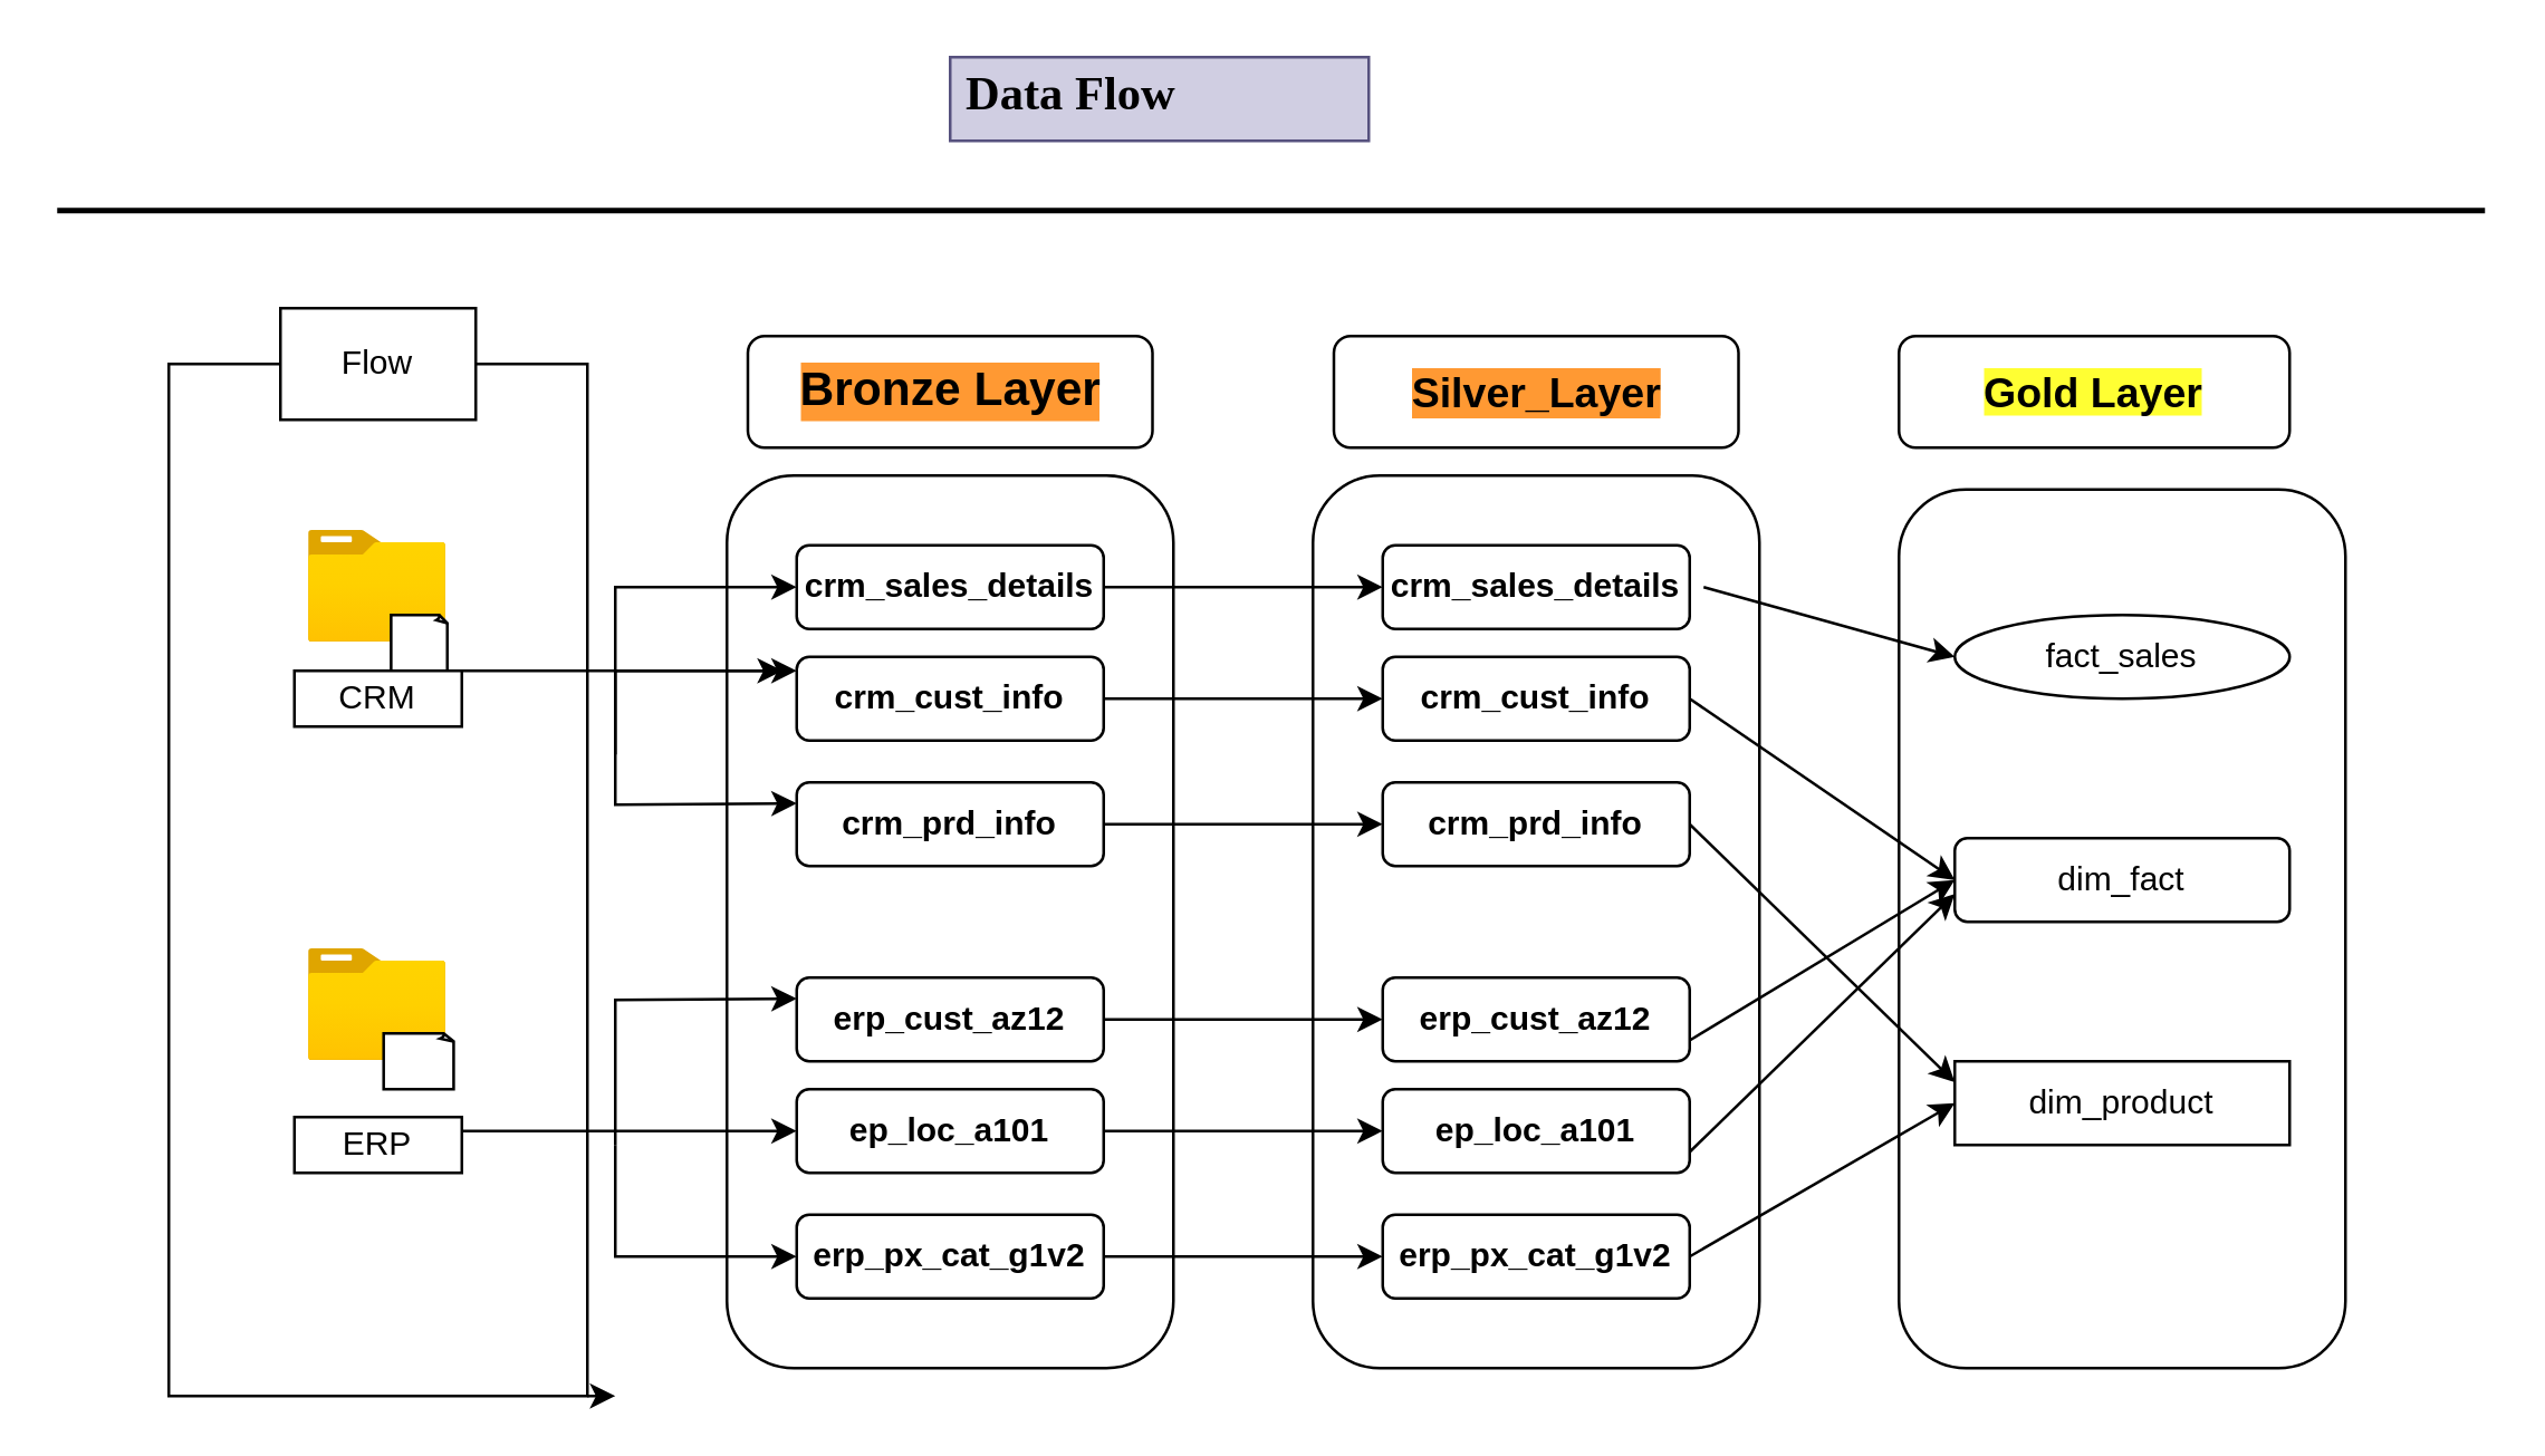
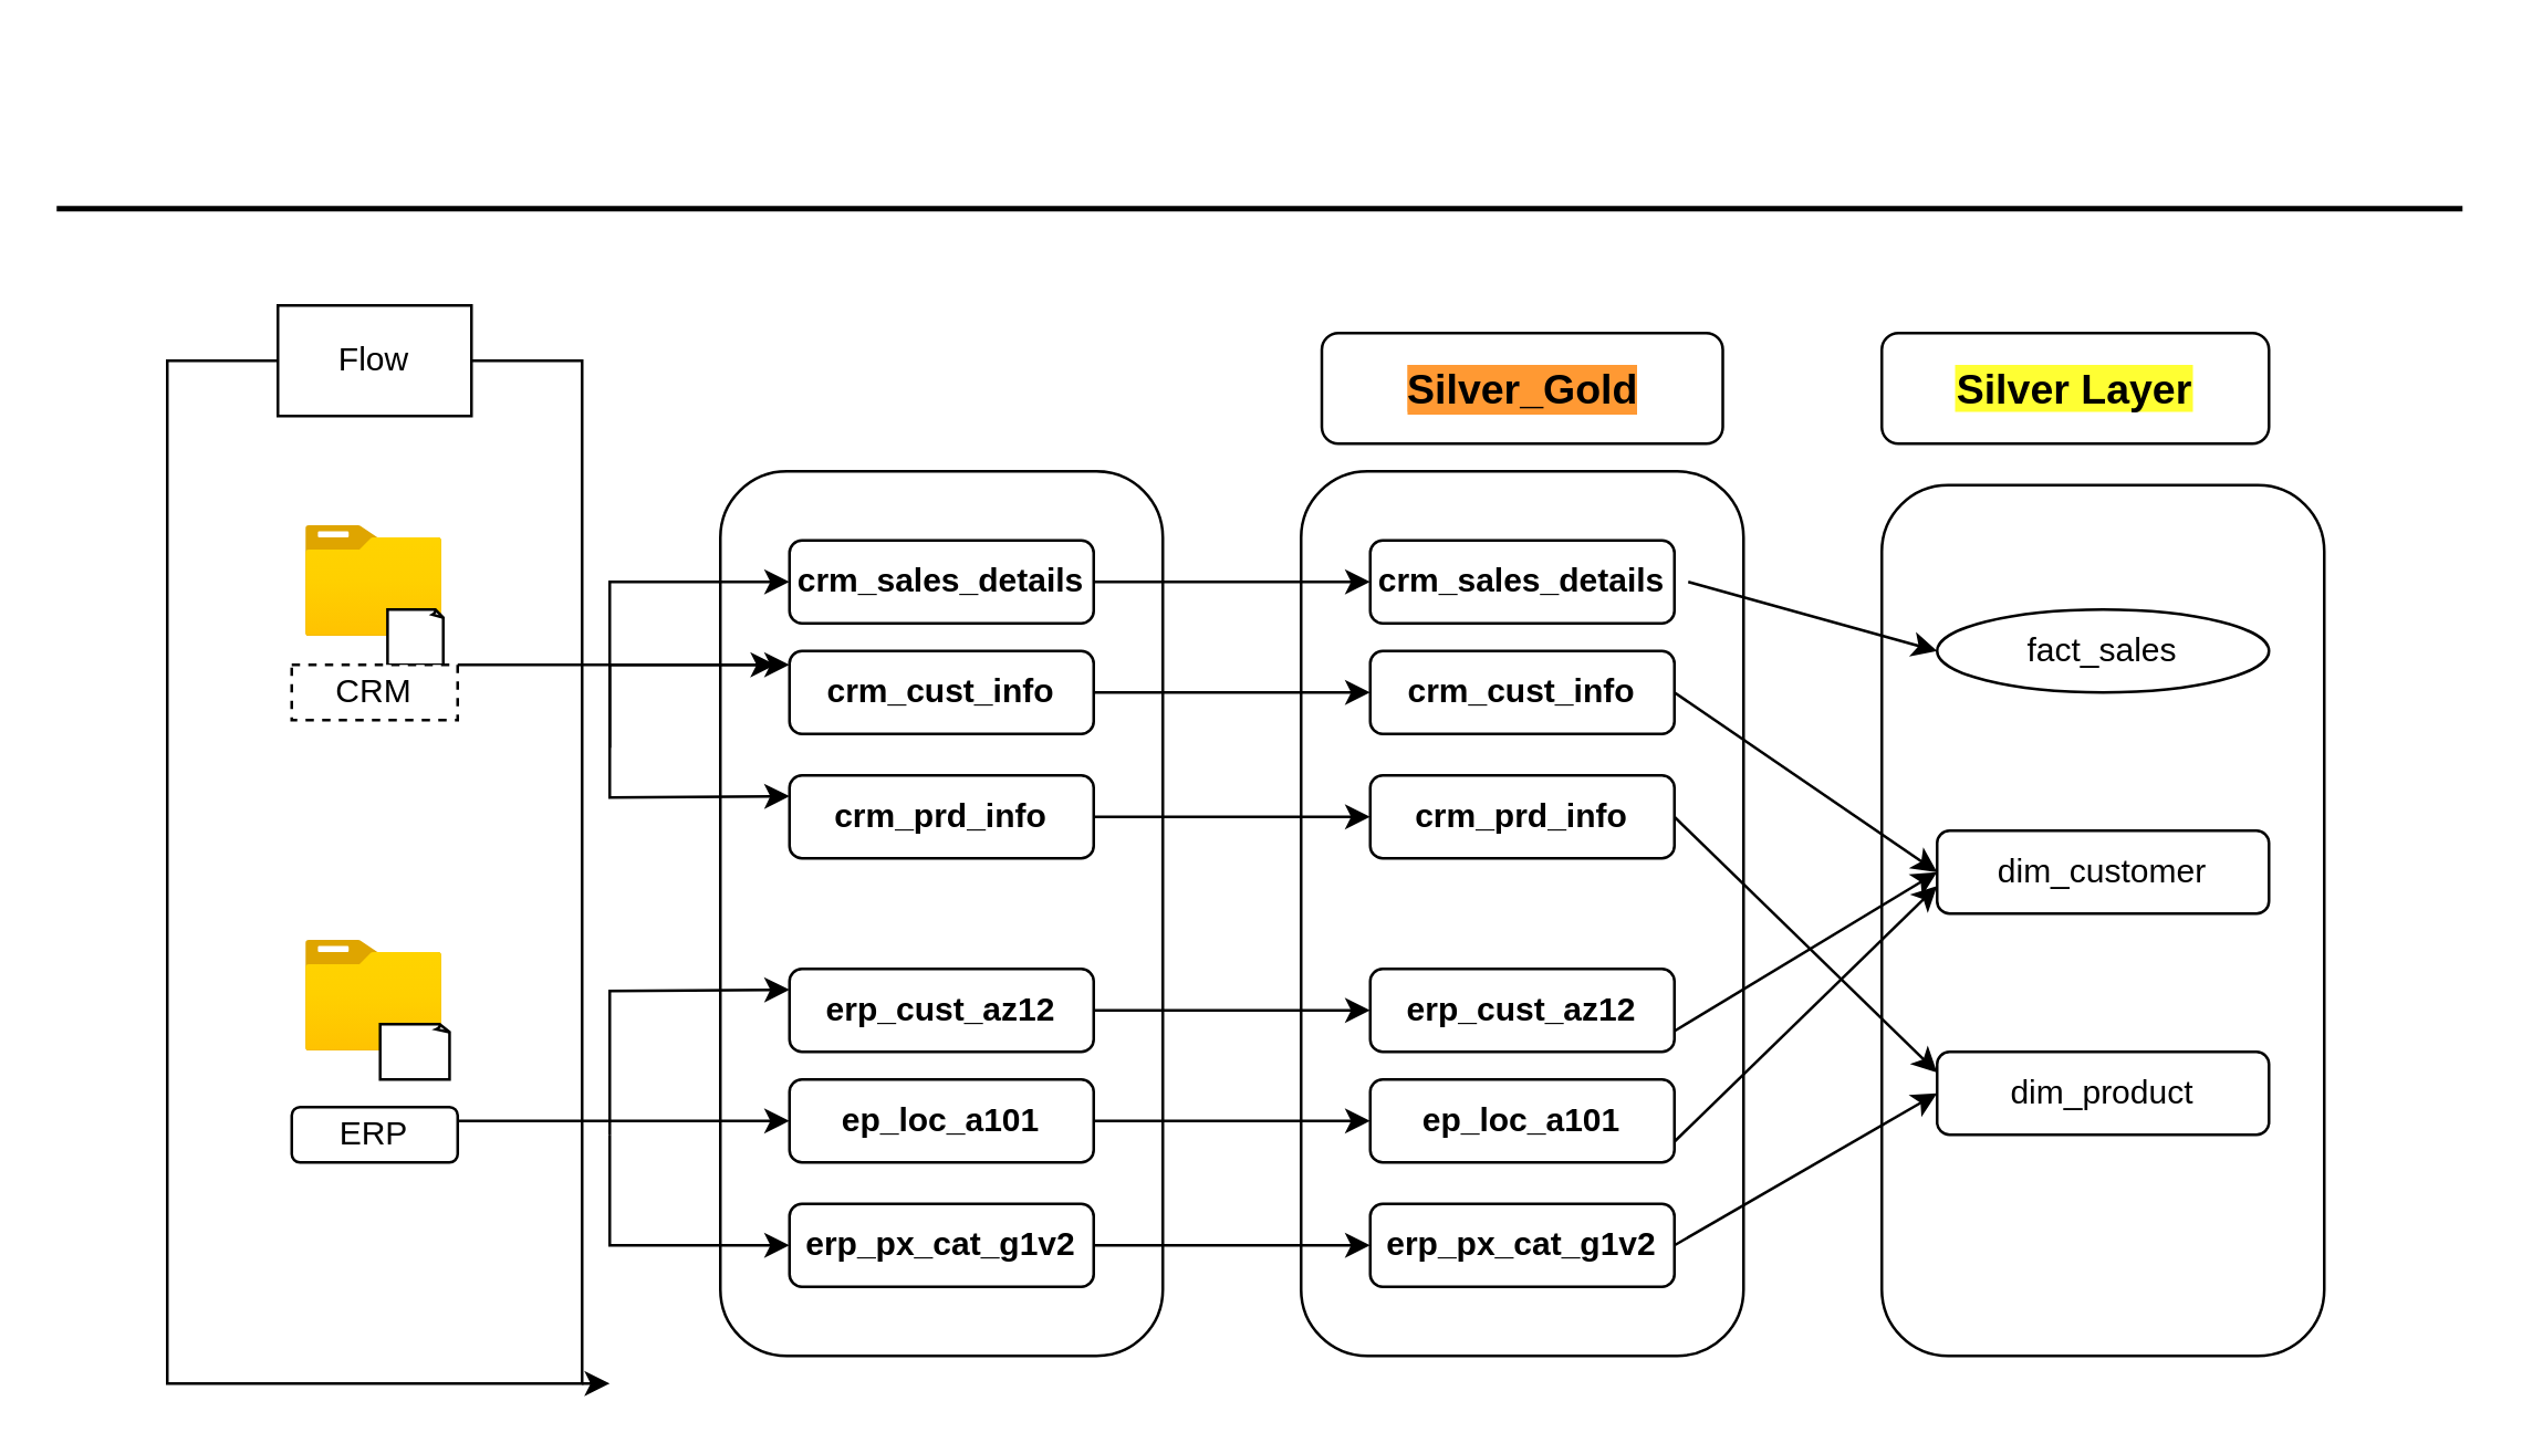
- <mxCell id="3" value="&lt;span&gt;Data Flow&lt;/span&gt;" style="strokeWidth=1;shadow=0;dashed=0;align=center;html=1;shape=mxgraph.mockup.text.textBox;align=left;fontSize=17;spacingLeft=4;spacingTop=-3;whiteSpace=wrap;strokeColor=#56517e;mainText=;fillColor=#d0cee2;fontFamily=Verdana;fontStyle=1;fontColor=#000000;" vertex="1" parent="1"><mxGeometry x="340" y="20" width="150" height="30" as="geometry" /></mxCell>
- <mxCell id="14" value="&lt;b&gt;&lt;font style=&quot;font-size: 17px;&quot;&gt;Bronze Layer&lt;/font&gt;&lt;/b&gt;" style="rounded=1;whiteSpace=wrap;html=1;labelBackgroundColor=#FF9933;" vertex="1" parent="1"><mxGeometry x="267.5" y="120" width="145" height="40" as="geometry" /></mxCell>
- <mxCell id="22" value="&lt;b&gt;&lt;font style=&quot;font-size: 15px; background-color: light-dark(rgb(255, 153, 51), rgb(255, 255, 255)); color: rgb(0, 0, 0);&quot;&gt;Silver_Layer&lt;/font&gt;&lt;/b&gt;" style="rounded=1;whiteSpace=wrap;html=1;labelBackgroundColor=#FF9933;align=center;" vertex="1" parent="1"><mxGeometry x="477.5" y="120" width="145" height="40" as="geometry" /></mxCell>
+ <mxCell id="22" value="&lt;b&gt;&lt;font style=&quot;font-size: 15px; background-color: light-dark(rgb(255, 153, 51), rgb(255, 255, 255)); color: rgb(0, 0, 0);&quot;&gt;Silver_Gold&lt;/font&gt;&lt;/b&gt;" style="rounded=1;whiteSpace=wrap;html=1;labelBackgroundColor=#FF9933;align=center;" vertex="1" parent="1"><mxGeometry x="477.5" y="120" width="145" height="40" as="geometry" /></mxCell>
- <mxCell id="43" value="&lt;b&gt;&lt;font style=&quot;font-size: 15px; background-color: rgb(255, 255, 51);&quot;&gt;Gold Layer&lt;/font&gt;&lt;/b&gt;" style="rounded=1;whiteSpace=wrap;html=1;" vertex="1" parent="1"><mxGeometry x="680" y="120" width="140" height="40" as="geometry" /></mxCell>
+ <mxCell id="43" value="&lt;b&gt;&lt;font style=&quot;font-size: 15px; background-color: rgb(255, 255, 51);&quot;&gt;Silver Layer&lt;/font&gt;&lt;/b&gt;" style="rounded=1;whiteSpace=wrap;html=1;" vertex="1" parent="1"><mxGeometry x="680" y="120" width="140" height="40" as="geometry" /></mxCell>
- <mxCell id="11" value="CRM" style="rounded=0;whiteSpace=wrap;html=1;" vertex="1" parent="1"><mxGeometry x="105" y="240" width="60" height="20" as="geometry" /></mxCell>
+ <mxCell id="11" value="CRM" style="rounded=0;whiteSpace=wrap;html=1;dashed=1;" vertex="1" parent="1"><mxGeometry x="105" y="240" width="60" height="20" as="geometry" /></mxCell>
- <mxCell id="45" value="dim_fact" style="rounded=1;whiteSpace=wrap;html=1;" vertex="1" parent="1"><mxGeometry x="700" y="300" width="120" height="30" as="geometry" /></mxCell>
+ <mxCell id="45" value="dim_customer" style="rounded=1;whiteSpace=wrap;html=1;" vertex="1" parent="1"><mxGeometry x="700" y="300" width="120" height="30" as="geometry" /></mxCell>
- <mxCell id="46" value="dim_product" style="whiteSpace=wrap;html=1;rounded=0;" vertex="1" parent="1"><mxGeometry x="700" y="380" width="120" height="30" as="geometry" /></mxCell>
+ <mxCell id="46" value="dim_product" style="rounded=1;whiteSpace=wrap;html=1;" vertex="1" parent="1"><mxGeometry x="700" y="380" width="120" height="30" as="geometry" /></mxCell>
- <mxCell id="12" value="ERP" style="rounded=0;whiteSpace=wrap;html=1;" vertex="1" parent="1"><mxGeometry x="105.01" y="400" width="60" height="20" as="geometry" /></mxCell>
+ <mxCell id="12" value="ERP" style="whiteSpace=wrap;html=1;rounded=1;" vertex="1" parent="1"><mxGeometry x="105.01" y="400" width="60" height="20" as="geometry" /></mxCell>
